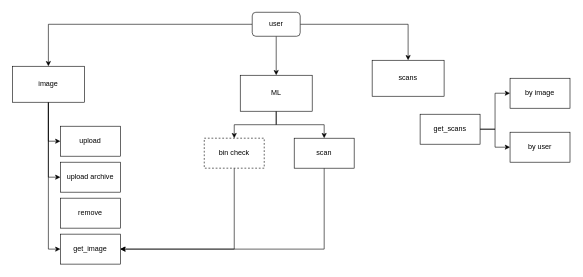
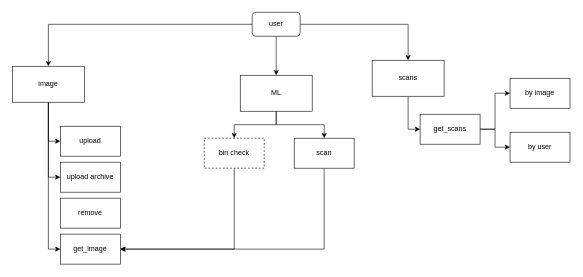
+ <mxCell id="17" style="edgeStyle=orthogonalEdgeStyle;rounded=0;orthogonalLoop=1;jettySize=auto;html=1;entryX=0;entryY=0.5;entryDx=0;entryDy=0;" edge="1" parent="1" source="18" target="21"><mxGeometry relative="1" as="geometry" /></mxCell>
